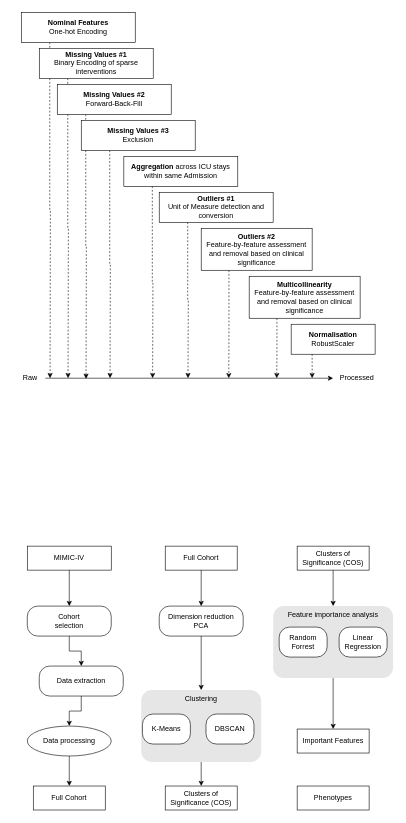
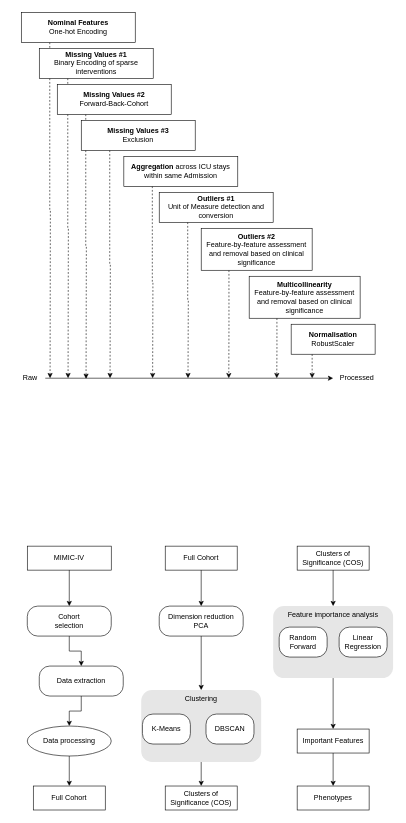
- <mxCell id="8" value="&lt;b&gt;Missing Values #2&lt;/b&gt;&lt;br&gt;Forward-Back-Fill" style="whiteSpace=wrap;html=1;align=center;strokeWidth=1;" parent="2" vertex="1"><mxGeometry x="75" y="120" width="190" height="50" as="geometry" /></mxCell>
+ <mxCell id="8" value="&lt;b&gt;Missing Values #2&lt;/b&gt;&lt;br&gt;Forward-Back-Cohort" style="whiteSpace=wrap;html=1;align=center;strokeWidth=1;" parent="2" vertex="1"><mxGeometry x="75" y="120" width="190" height="50" as="geometry" /></mxCell>
- <mxCell id="44" value="Random&lt;br&gt;Forrest" style="rounded=1;whiteSpace=wrap;html=1;arcSize=35;" vertex="1" parent="42"><mxGeometry x="10" y="35" width="80" height="50" as="geometry" /></mxCell>
+ <mxCell id="44" value="Random&lt;br&gt;Forward" style="rounded=1;whiteSpace=wrap;html=1;arcSize=35;" vertex="1" parent="42"><mxGeometry x="10" y="35" width="80" height="50" as="geometry" /></mxCell>
+ <mxCell id="41" style="edgeStyle=orthogonalEdgeStyle;rounded=0;orthogonalLoop=1;jettySize=auto;html=1;entryX=0.5;entryY=0;entryDx=0;entryDy=0;" edge="1" parent="24" source="39" target="40"><mxGeometry relative="1" as="geometry" /></mxCell>
